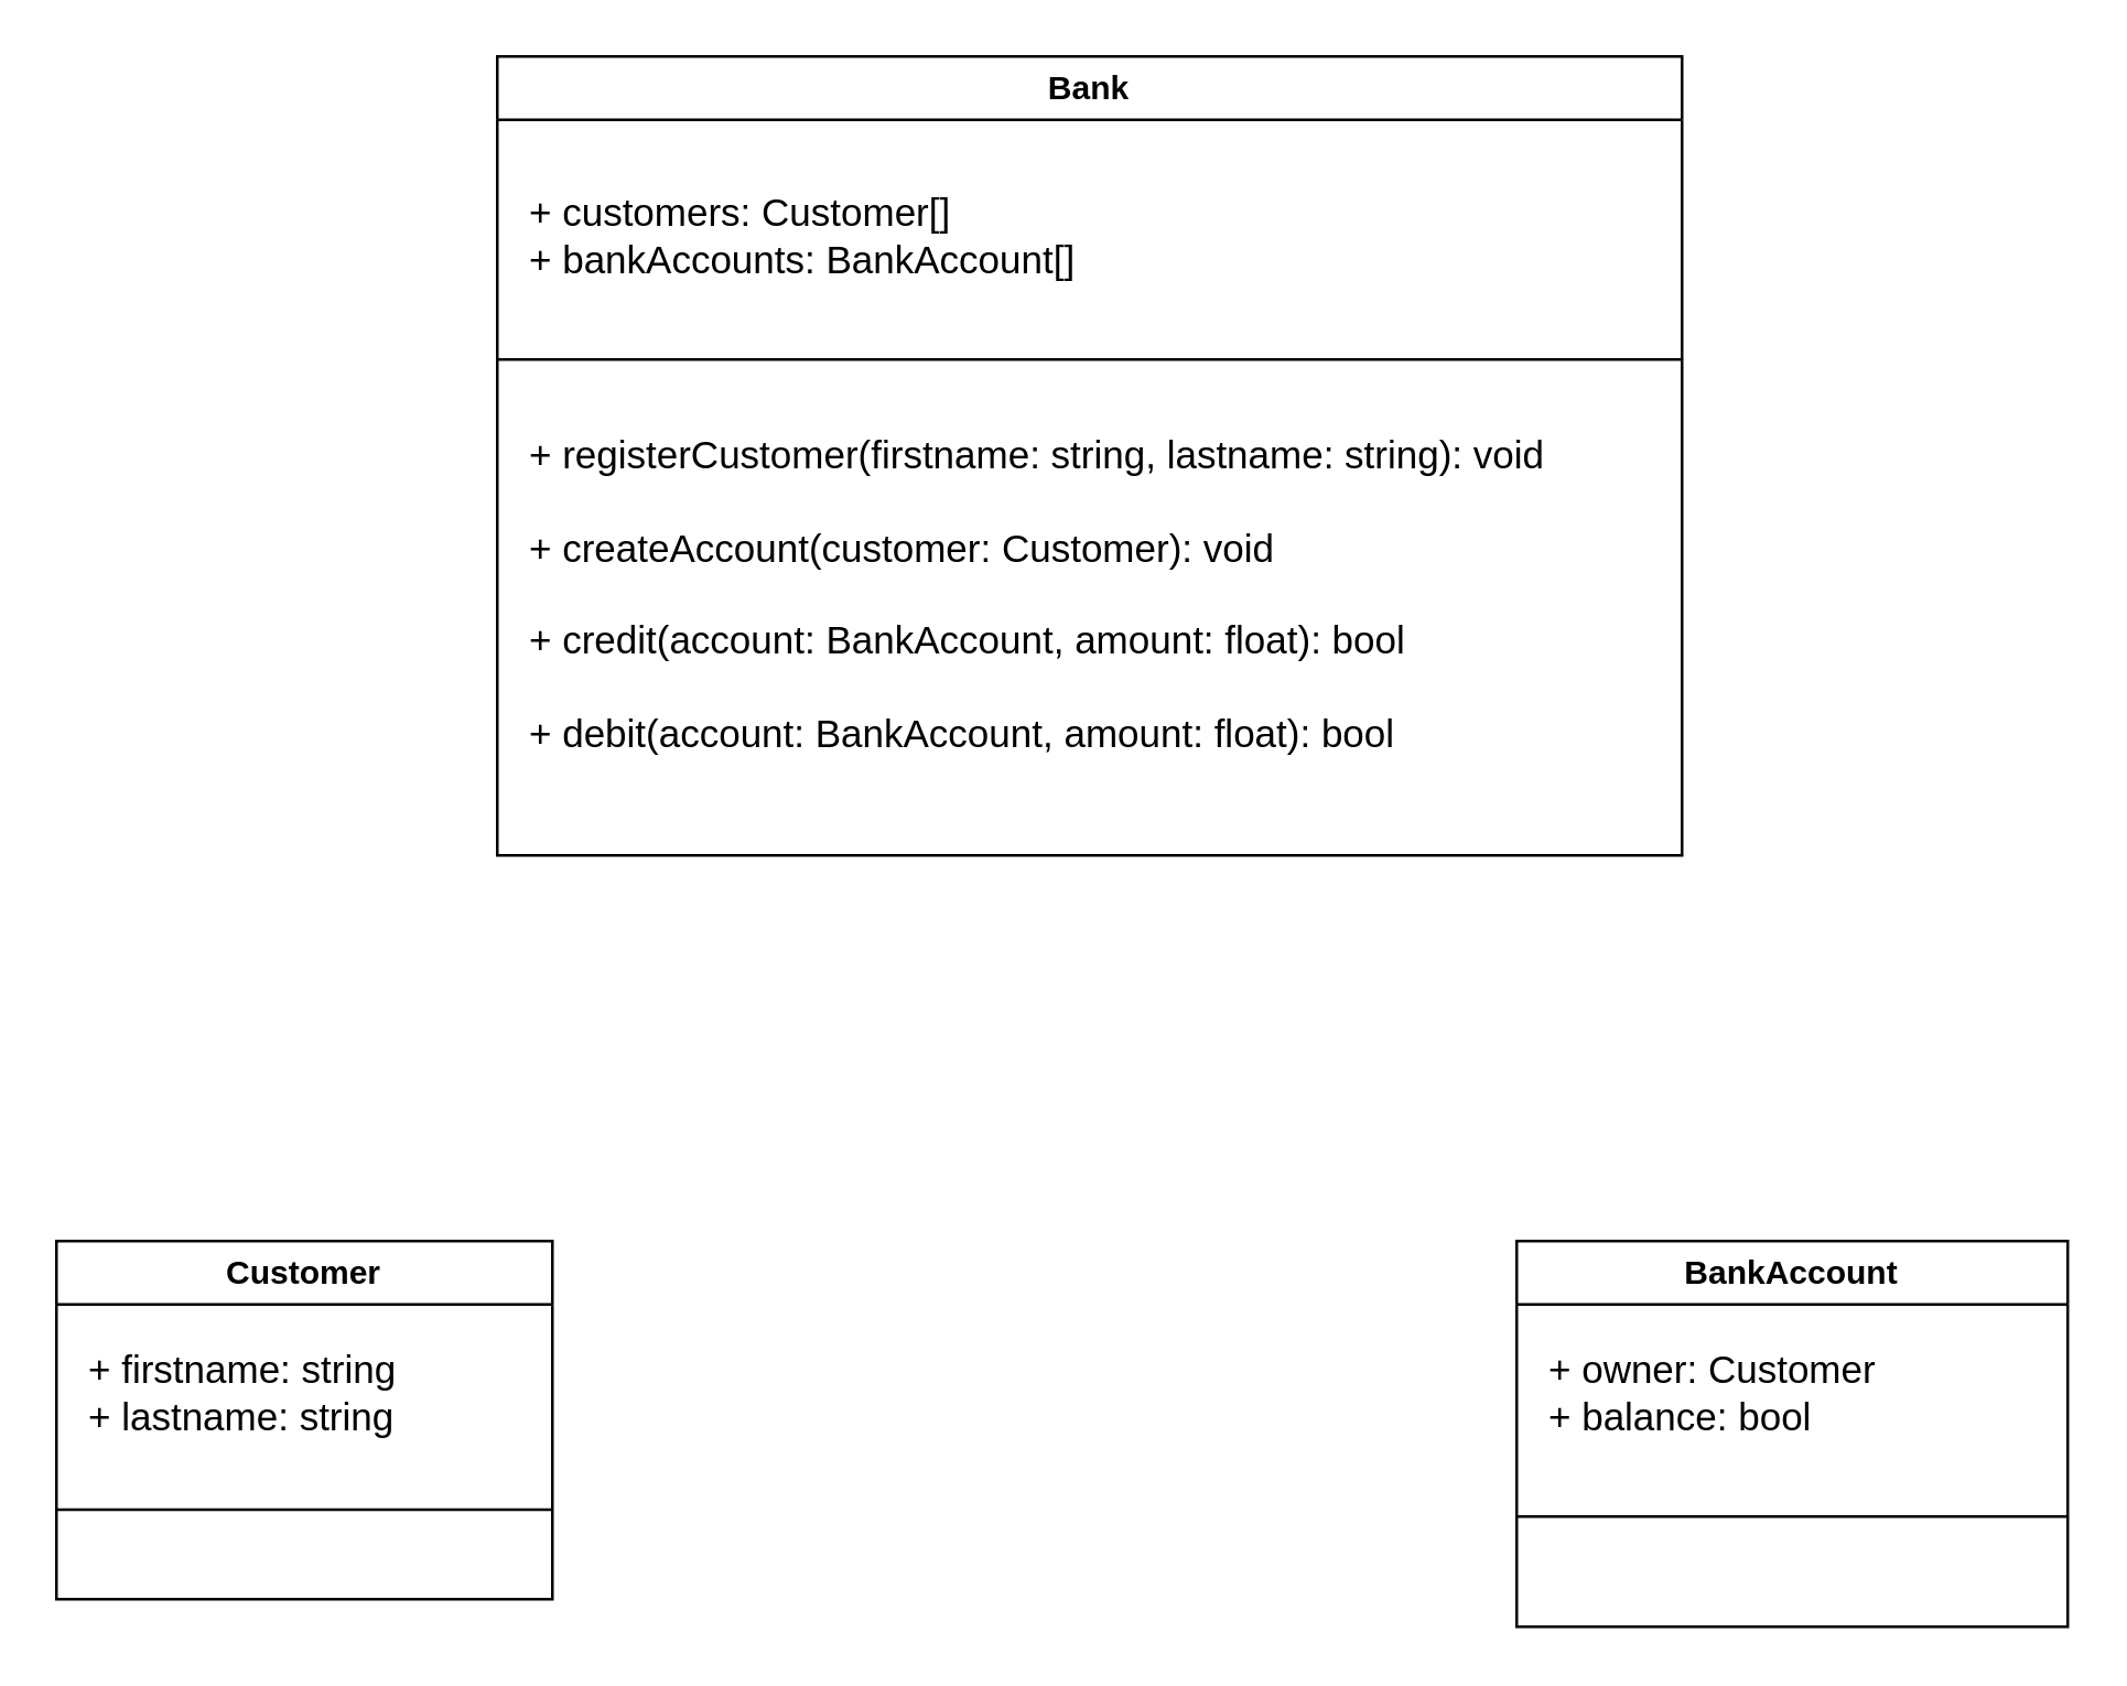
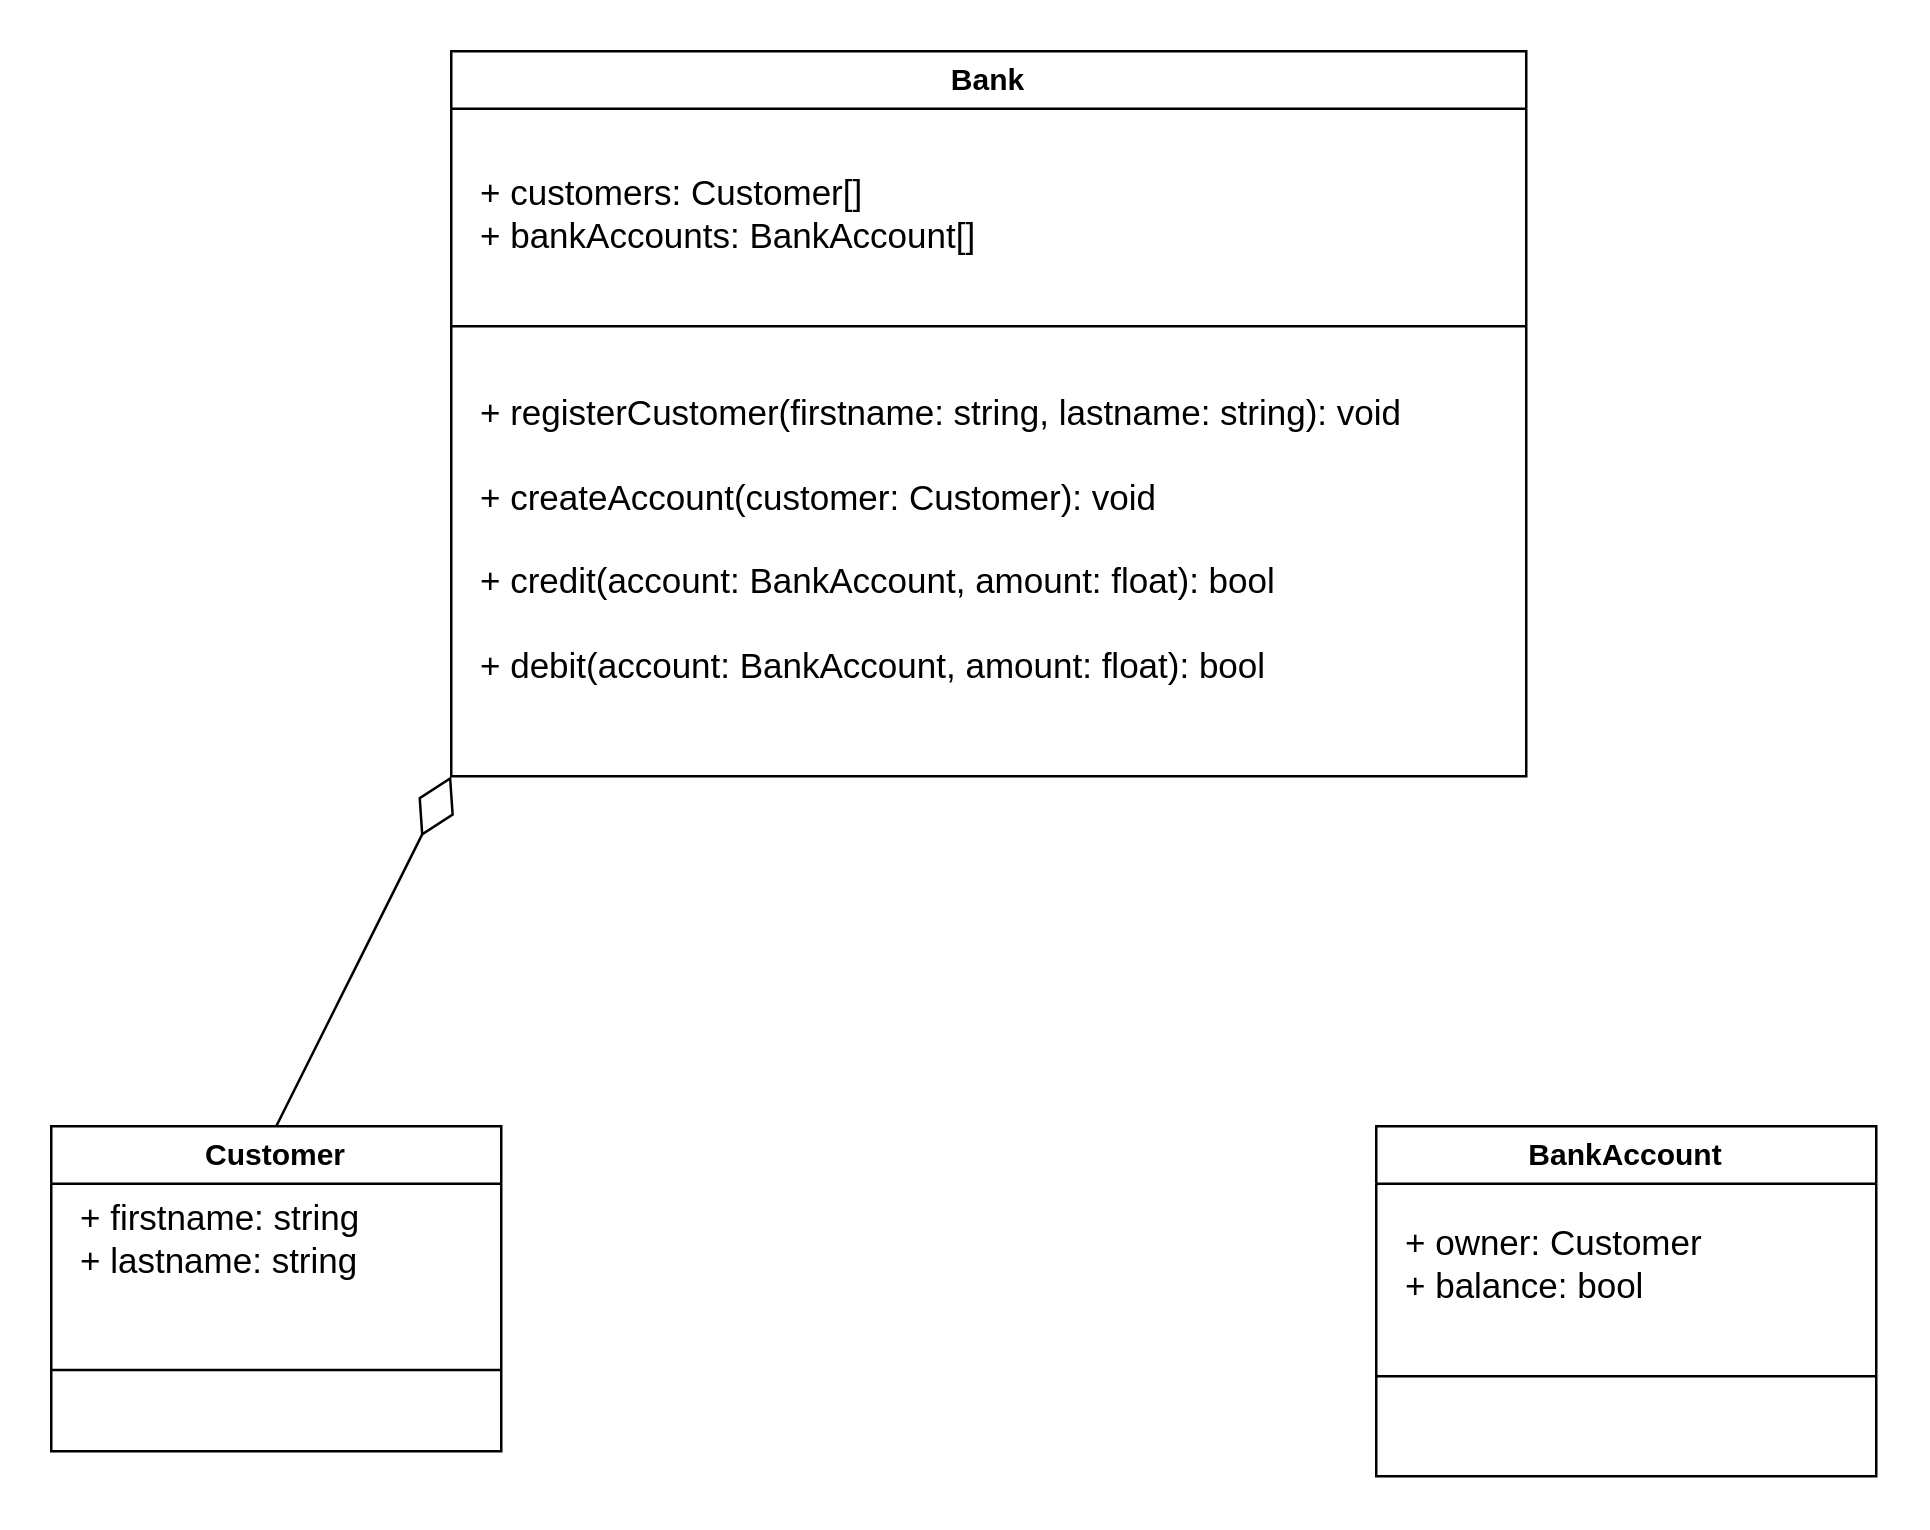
+ <mxCell id="12" value="" style="endArrow=diamondThin;endFill=0;endSize=24;html=1;rounded=0;entryX=0;entryY=1;entryDx=0;entryDy=0;exitX=0.5;exitY=0;exitDx=0;exitDy=0;" edge="1" parent="1" source="2" target="4"><mxGeometry width="160" relative="1" as="geometry"><mxPoint x="400" y="290" as="sourcePoint" /><mxPoint x="560" y="290" as="targetPoint" /></mxGeometry></mxCell>
- <mxCell id="3" value="&lt;font style=&quot;font-size: 14px;&quot;&gt;+ firstname: string&lt;/font&gt;&lt;div style=&quot;font-size: 14px;&quot;&gt;&lt;div style=&quot;&quot;&gt;&lt;font style=&quot;font-size: 14px;&quot;&gt;+ lastname: string&lt;/font&gt;&lt;/div&gt;&lt;/div&gt;" style="text;html=1;align=left;verticalAlign=middle;whiteSpace=wrap;rounded=0;" parent="2" vertex="1"><mxGeometry x="10" y="40" width="140" height="30" as="geometry" /></mxCell>
+ <mxCell id="3" value="&lt;font style=&quot;font-size: 14px;&quot;&gt;+ firstname: string&lt;/font&gt;&lt;div style=&quot;font-size: 14px;&quot;&gt;&lt;div style=&quot;&quot;&gt;&lt;font style=&quot;font-size: 14px;&quot;&gt;+ lastname: string&lt;/font&gt;&lt;/div&gt;&lt;/div&gt;" style="text;html=1;align=left;verticalAlign=middle;whiteSpace=wrap;rounded=0;" parent="2" vertex="1"><mxGeometry x="10" y="30" width="140" height="30" as="geometry" /></mxCell>
